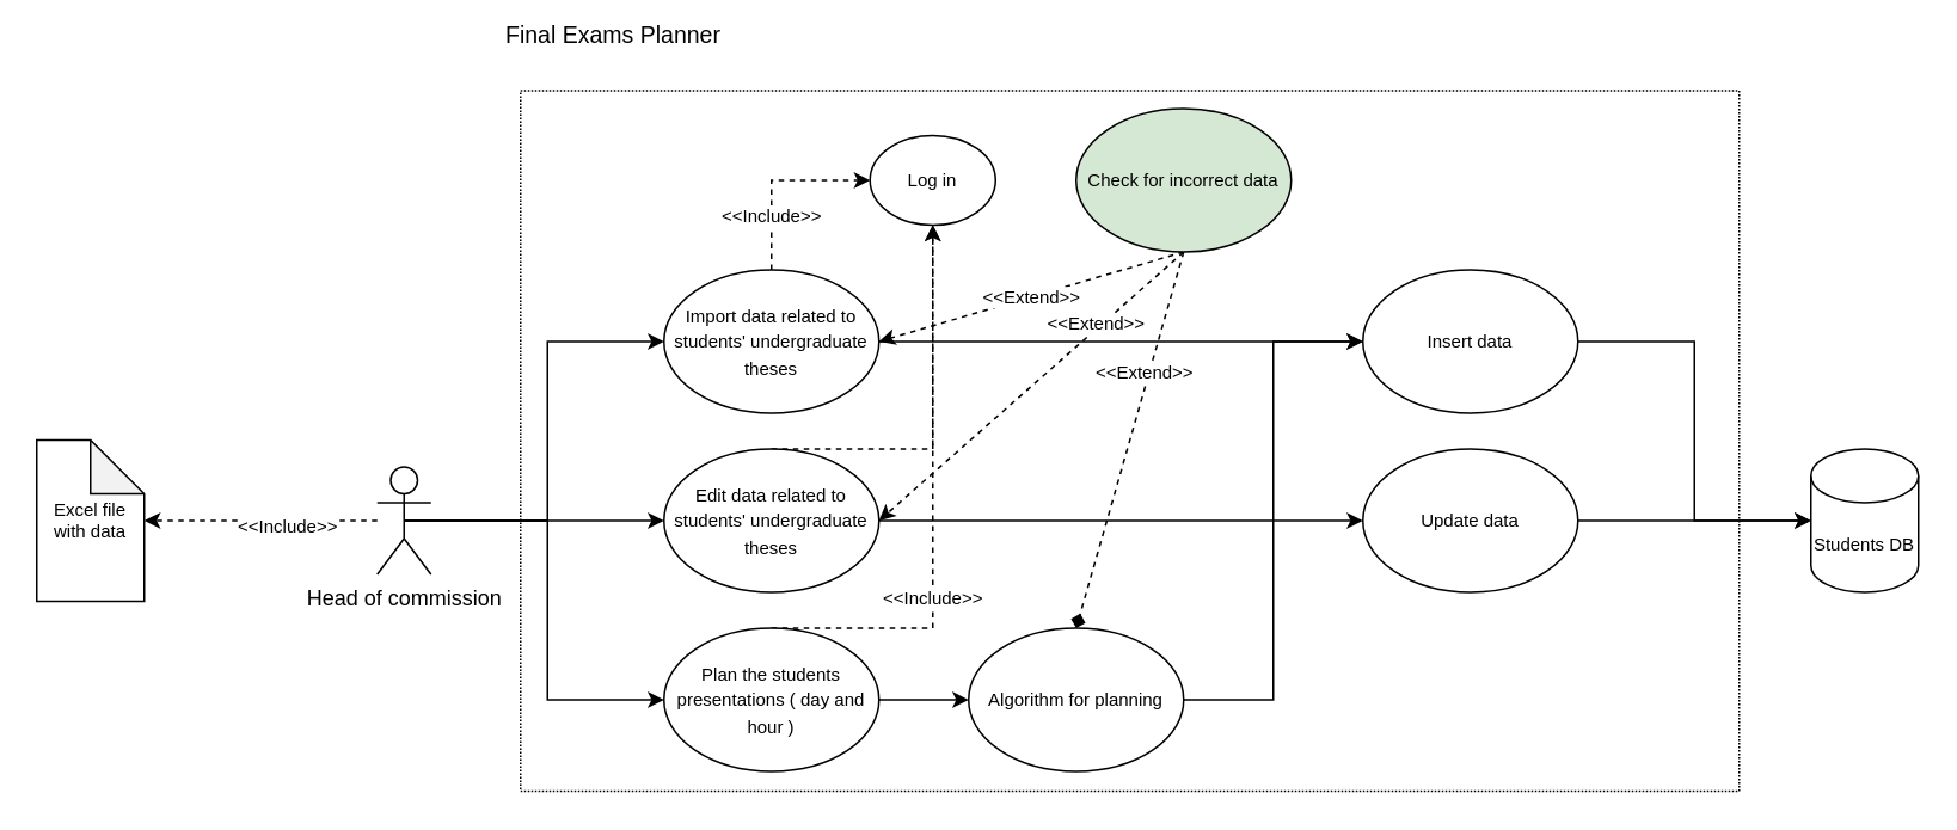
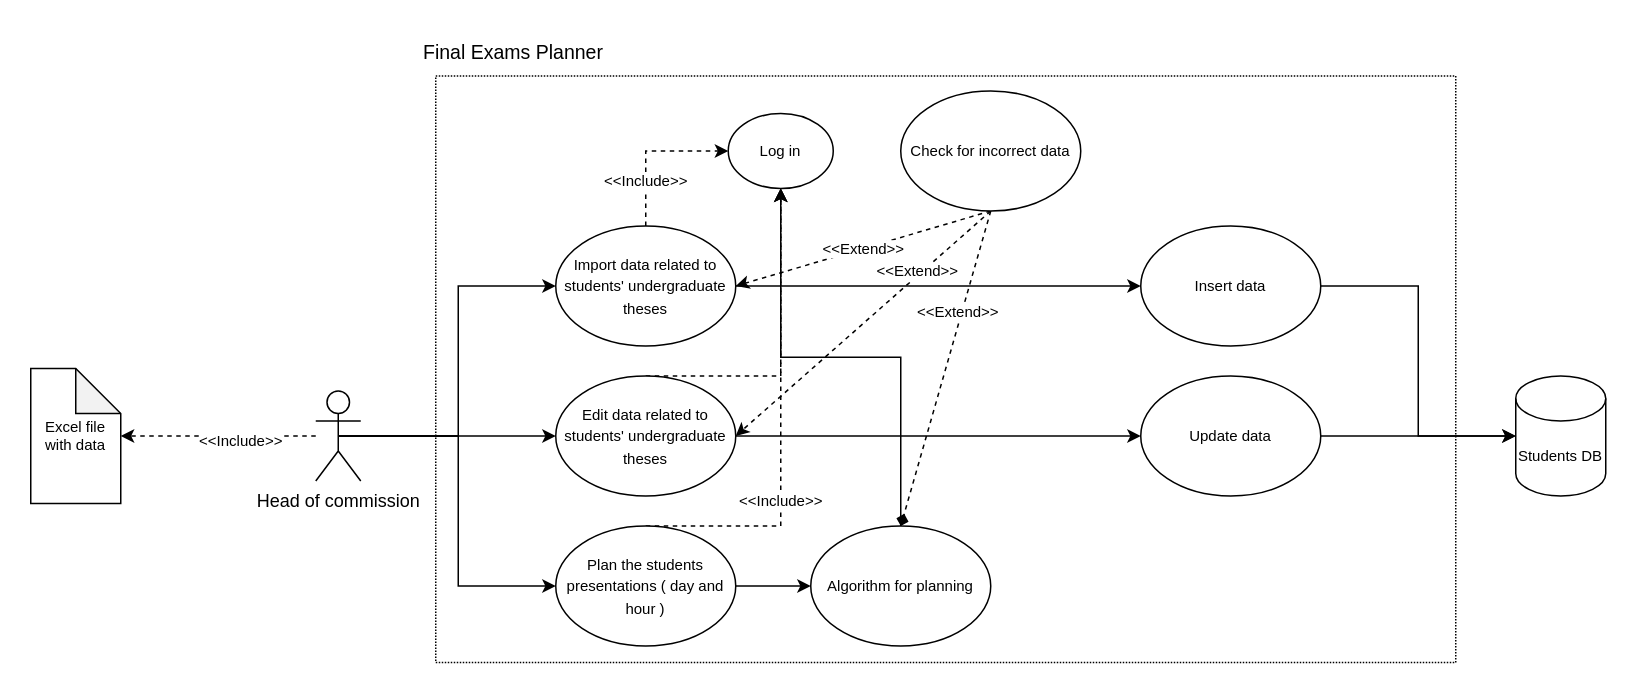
- <mxCell id="18" value="Final Exams Planner" style="text;whiteSpace=wrap;html=1;fontSize=13;" vertex="1" parent="1"><mxGeometry x="280" y="5" width="130" height="20" as="geometry" /></mxCell>
+ <mxCell id="18" value="Final Exams Planner" style="text;whiteSpace=wrap;html=1;fontSize=13;" vertex="1" parent="1"><mxGeometry x="280" y="20" width="130" height="20" as="geometry" /></mxCell>
- <mxCell id="24" value="&lt;span style=&quot;font-size: 10px;&quot;&gt;Check for incorrect data&lt;/span&gt;" style="ellipse;whiteSpace=wrap;html=1;fillColor=#d5e8d4;" vertex="1" parent="1"><mxGeometry x="600" y="60" width="120" height="80" as="geometry" /></mxCell>
+ <mxCell id="24" value="&lt;span style=&quot;font-size: 10px;&quot;&gt;Check for incorrect data&lt;/span&gt;" style="ellipse;whiteSpace=wrap;html=1;" vertex="1" parent="1"><mxGeometry x="600" y="60" width="120" height="80" as="geometry" /></mxCell>
- <mxCell id="26" style="edgeStyle=orthogonalEdgeStyle;rounded=0;orthogonalLoop=1;jettySize=auto;html=1;entryX=0;entryY=0.5;entryDx=0;entryDy=0;strokeColor=default;fontSize=10;" edge="1" parent="1" source="27" target="30"><mxGeometry relative="1" as="geometry" /></mxCell>
+ <mxCell id="26" style="edgeStyle=orthogonalEdgeStyle;rounded=0;orthogonalLoop=1;jettySize=auto;html=1;strokeColor=default;fontSize=10;" edge="1" parent="1" source="27" target="28"><mxGeometry relative="1" as="geometry" /></mxCell>
